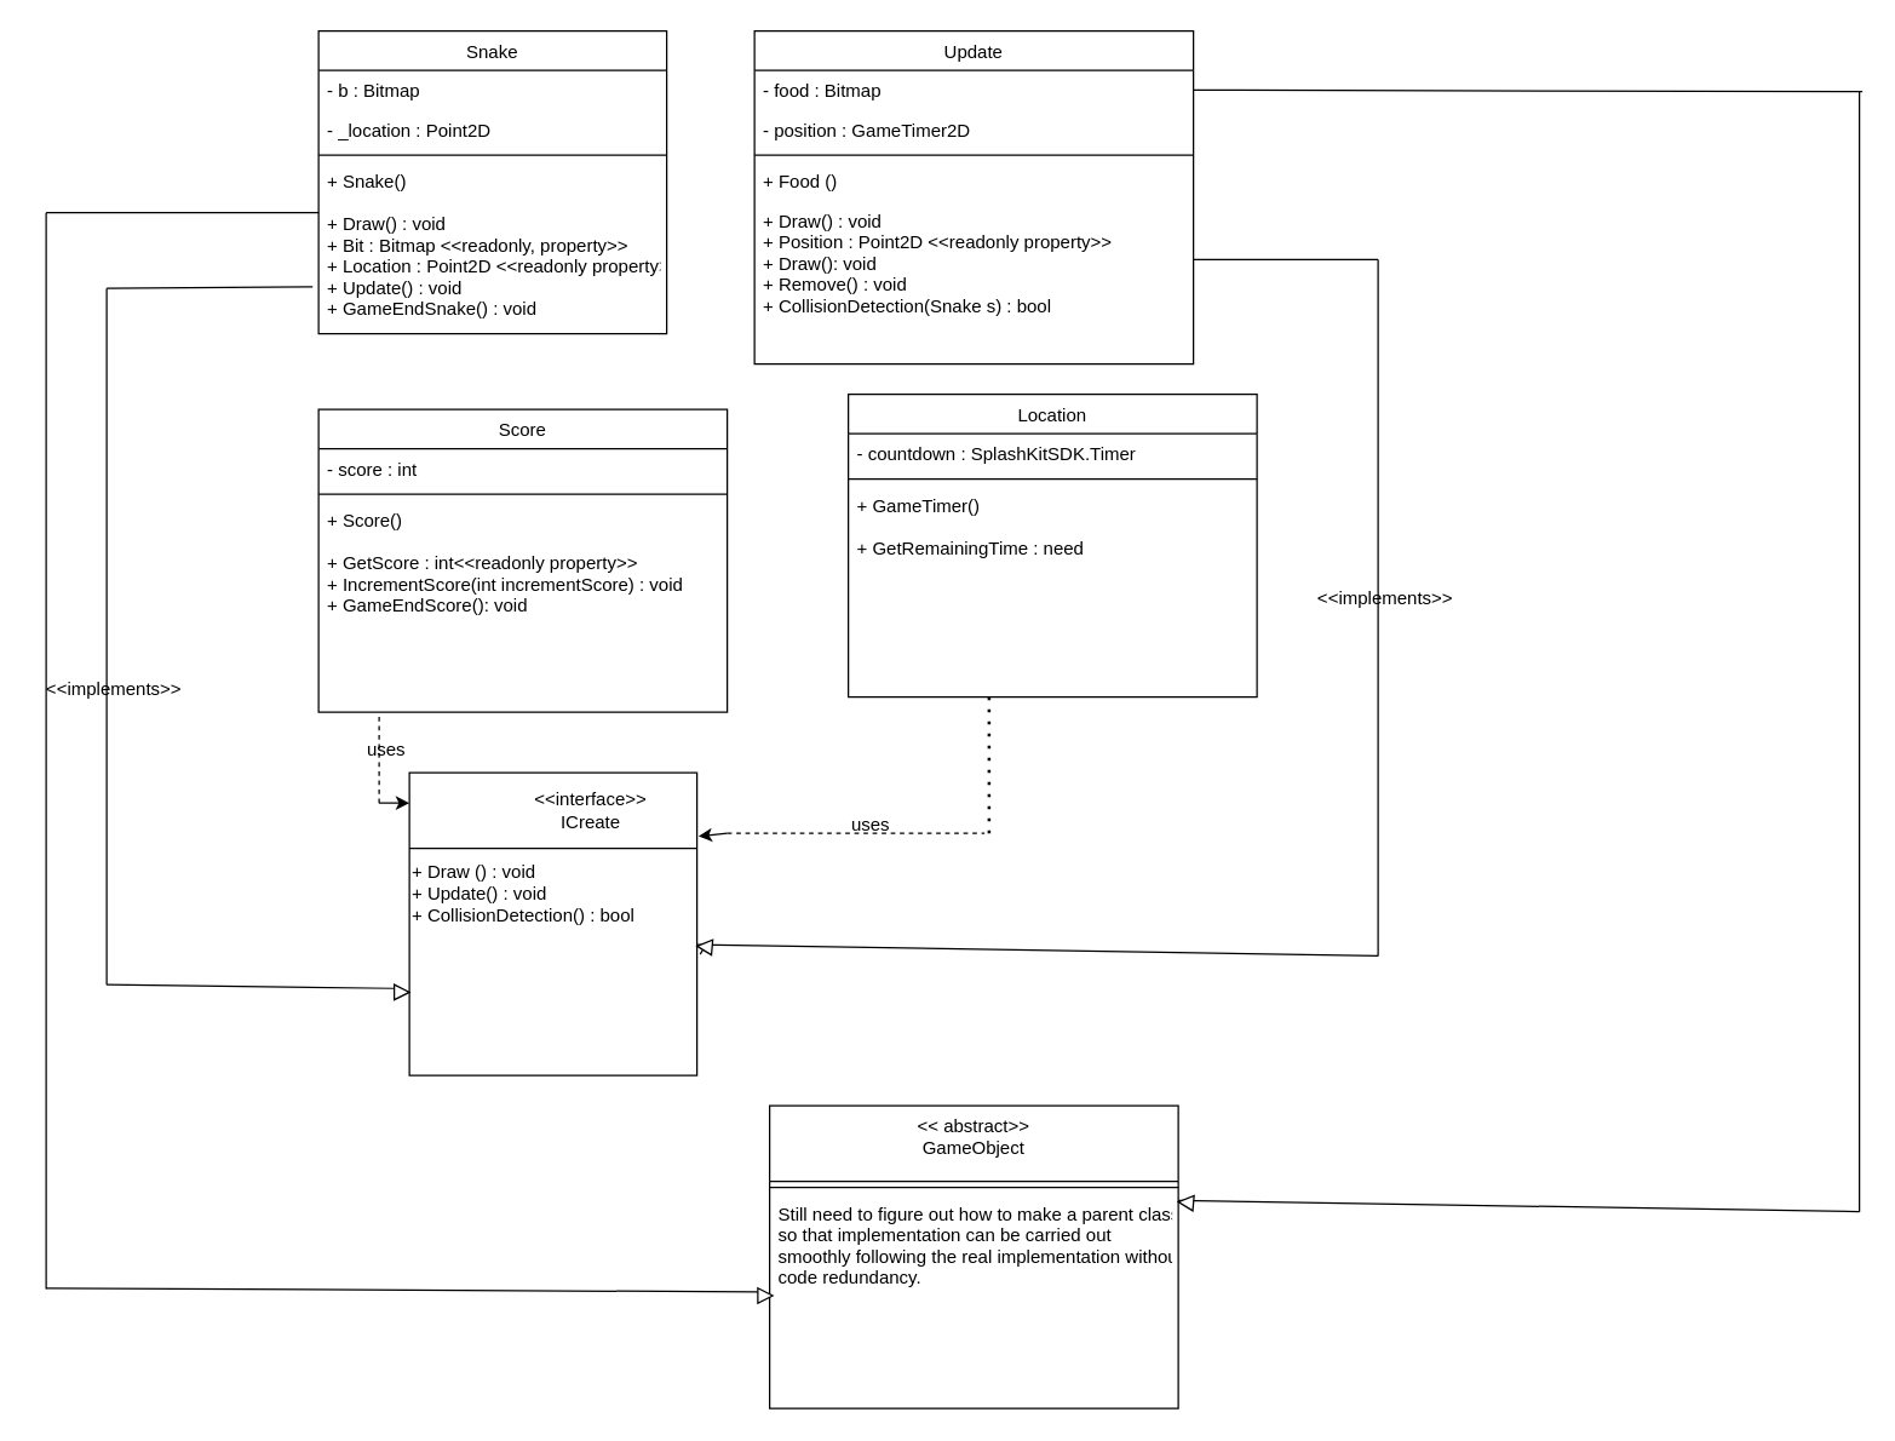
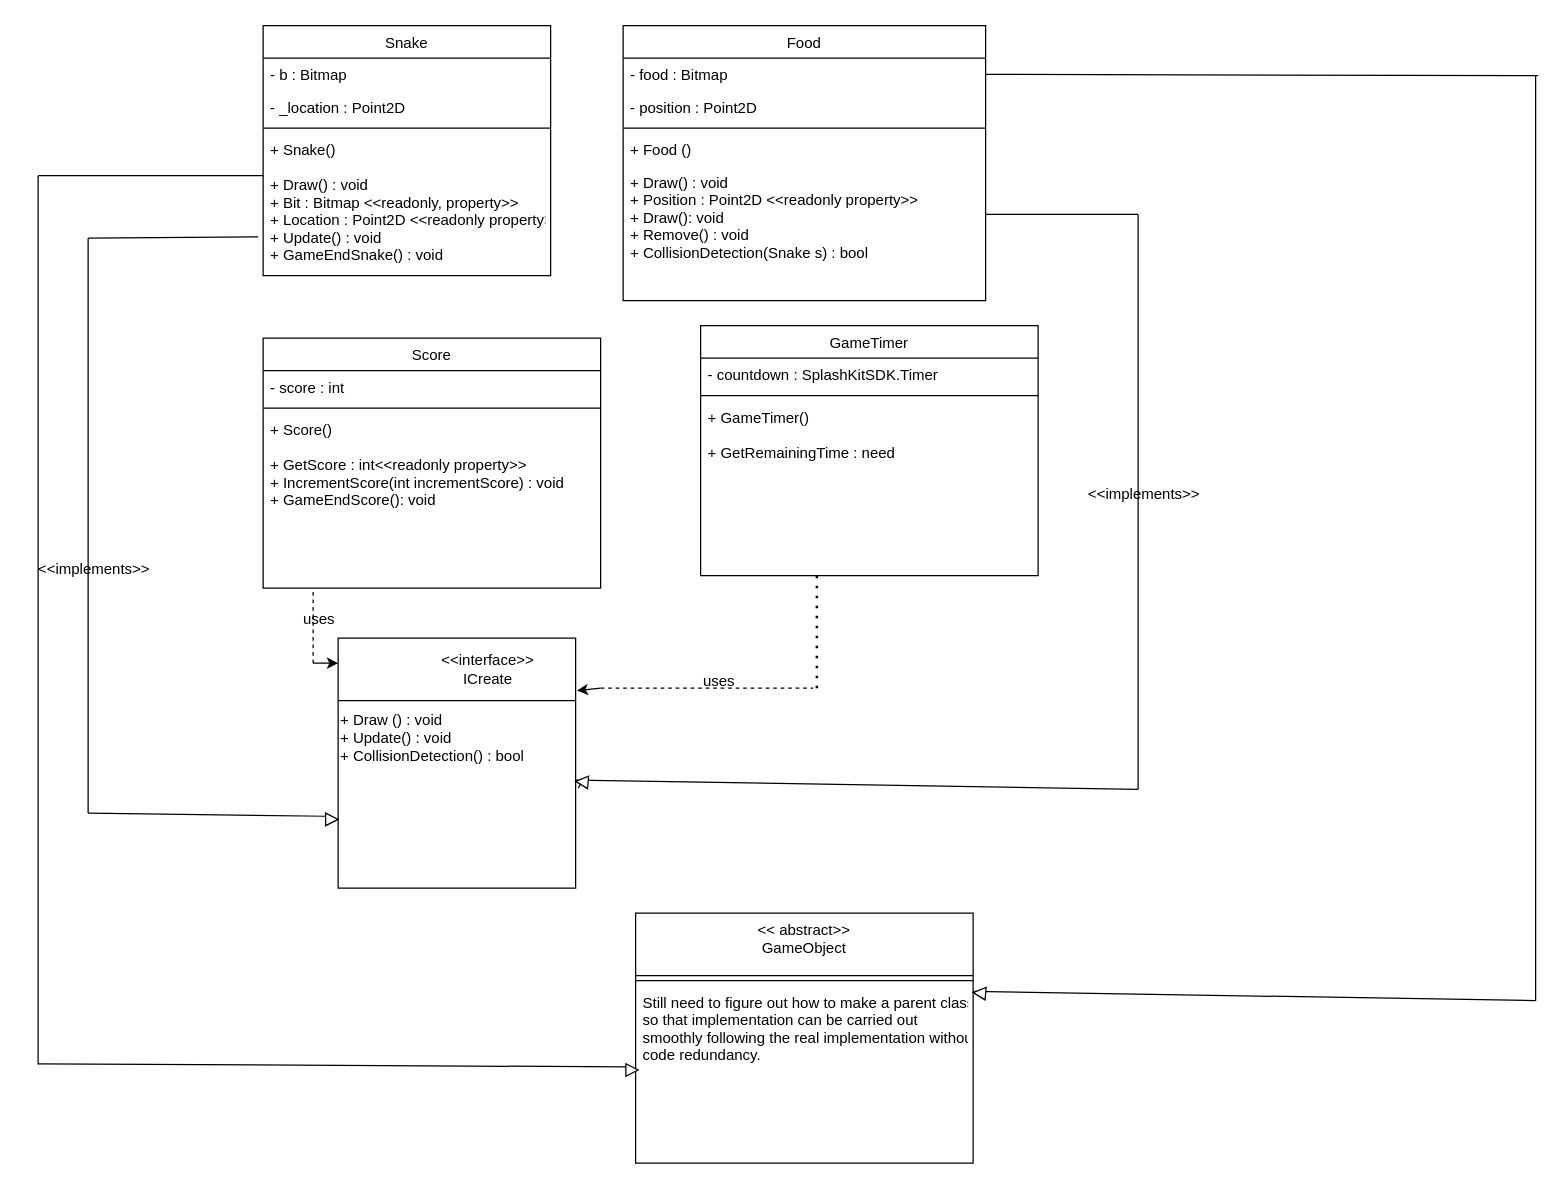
- <mxCell id="7" value="Update" style="swimlane;fontStyle=0;align=center;verticalAlign=top;childLayout=stackLayout;horizontal=1;startSize=26;horizontalStack=0;resizeParent=1;resizeLast=0;collapsible=1;marginBottom=0;rounded=0;shadow=0;strokeWidth=1;" parent="1" vertex="1"><mxGeometry x="498" y="20" width="290" height="220" as="geometry"><mxRectangle x="550" y="140" width="160" height="26" as="alternateBounds" /></mxGeometry></mxCell>
+ <mxCell id="7" value="Food" style="swimlane;fontStyle=0;align=center;verticalAlign=top;childLayout=stackLayout;horizontal=1;startSize=26;horizontalStack=0;resizeParent=1;resizeLast=0;collapsible=1;marginBottom=0;rounded=0;shadow=0;strokeWidth=1;" parent="1" vertex="1"><mxGeometry x="498" y="20" width="290" height="220" as="geometry"><mxRectangle x="550" y="140" width="160" height="26" as="alternateBounds" /></mxGeometry></mxCell>
- <mxCell id="9" value="- position : GameTimer2D" style="text;align=left;verticalAlign=top;spacingLeft=4;spacingRight=4;overflow=hidden;rotatable=0;points=[[0,0.5],[1,0.5]];portConstraint=eastwest;rounded=0;shadow=0;html=0;" vertex="1" parent="7"><mxGeometry y="52" width="290" height="26" as="geometry" /></mxCell>
+ <mxCell id="9" value="- position : Point2D" style="text;align=left;verticalAlign=top;spacingLeft=4;spacingRight=4;overflow=hidden;rotatable=0;points=[[0,0.5],[1,0.5]];portConstraint=eastwest;rounded=0;shadow=0;html=0;" vertex="1" parent="7"><mxGeometry y="52" width="290" height="26" as="geometry" /></mxCell>
- <mxCell id="17" value="Location" style="swimlane;fontStyle=0;align=center;verticalAlign=top;childLayout=stackLayout;horizontal=1;startSize=26;horizontalStack=0;resizeParent=1;resizeLast=0;collapsible=1;marginBottom=0;rounded=0;shadow=0;strokeWidth=1;" vertex="1" parent="1"><mxGeometry x="560" y="260" width="270" height="200" as="geometry"><mxRectangle x="230" y="140" width="160" height="26" as="alternateBounds" /></mxGeometry></mxCell>
+ <mxCell id="17" value="GameTimer" style="swimlane;fontStyle=0;align=center;verticalAlign=top;childLayout=stackLayout;horizontal=1;startSize=26;horizontalStack=0;resizeParent=1;resizeLast=0;collapsible=1;marginBottom=0;rounded=0;shadow=0;strokeWidth=1;" vertex="1" parent="1"><mxGeometry x="560" y="260" width="270" height="200" as="geometry"><mxRectangle x="230" y="140" width="160" height="26" as="alternateBounds" /></mxGeometry></mxCell>
